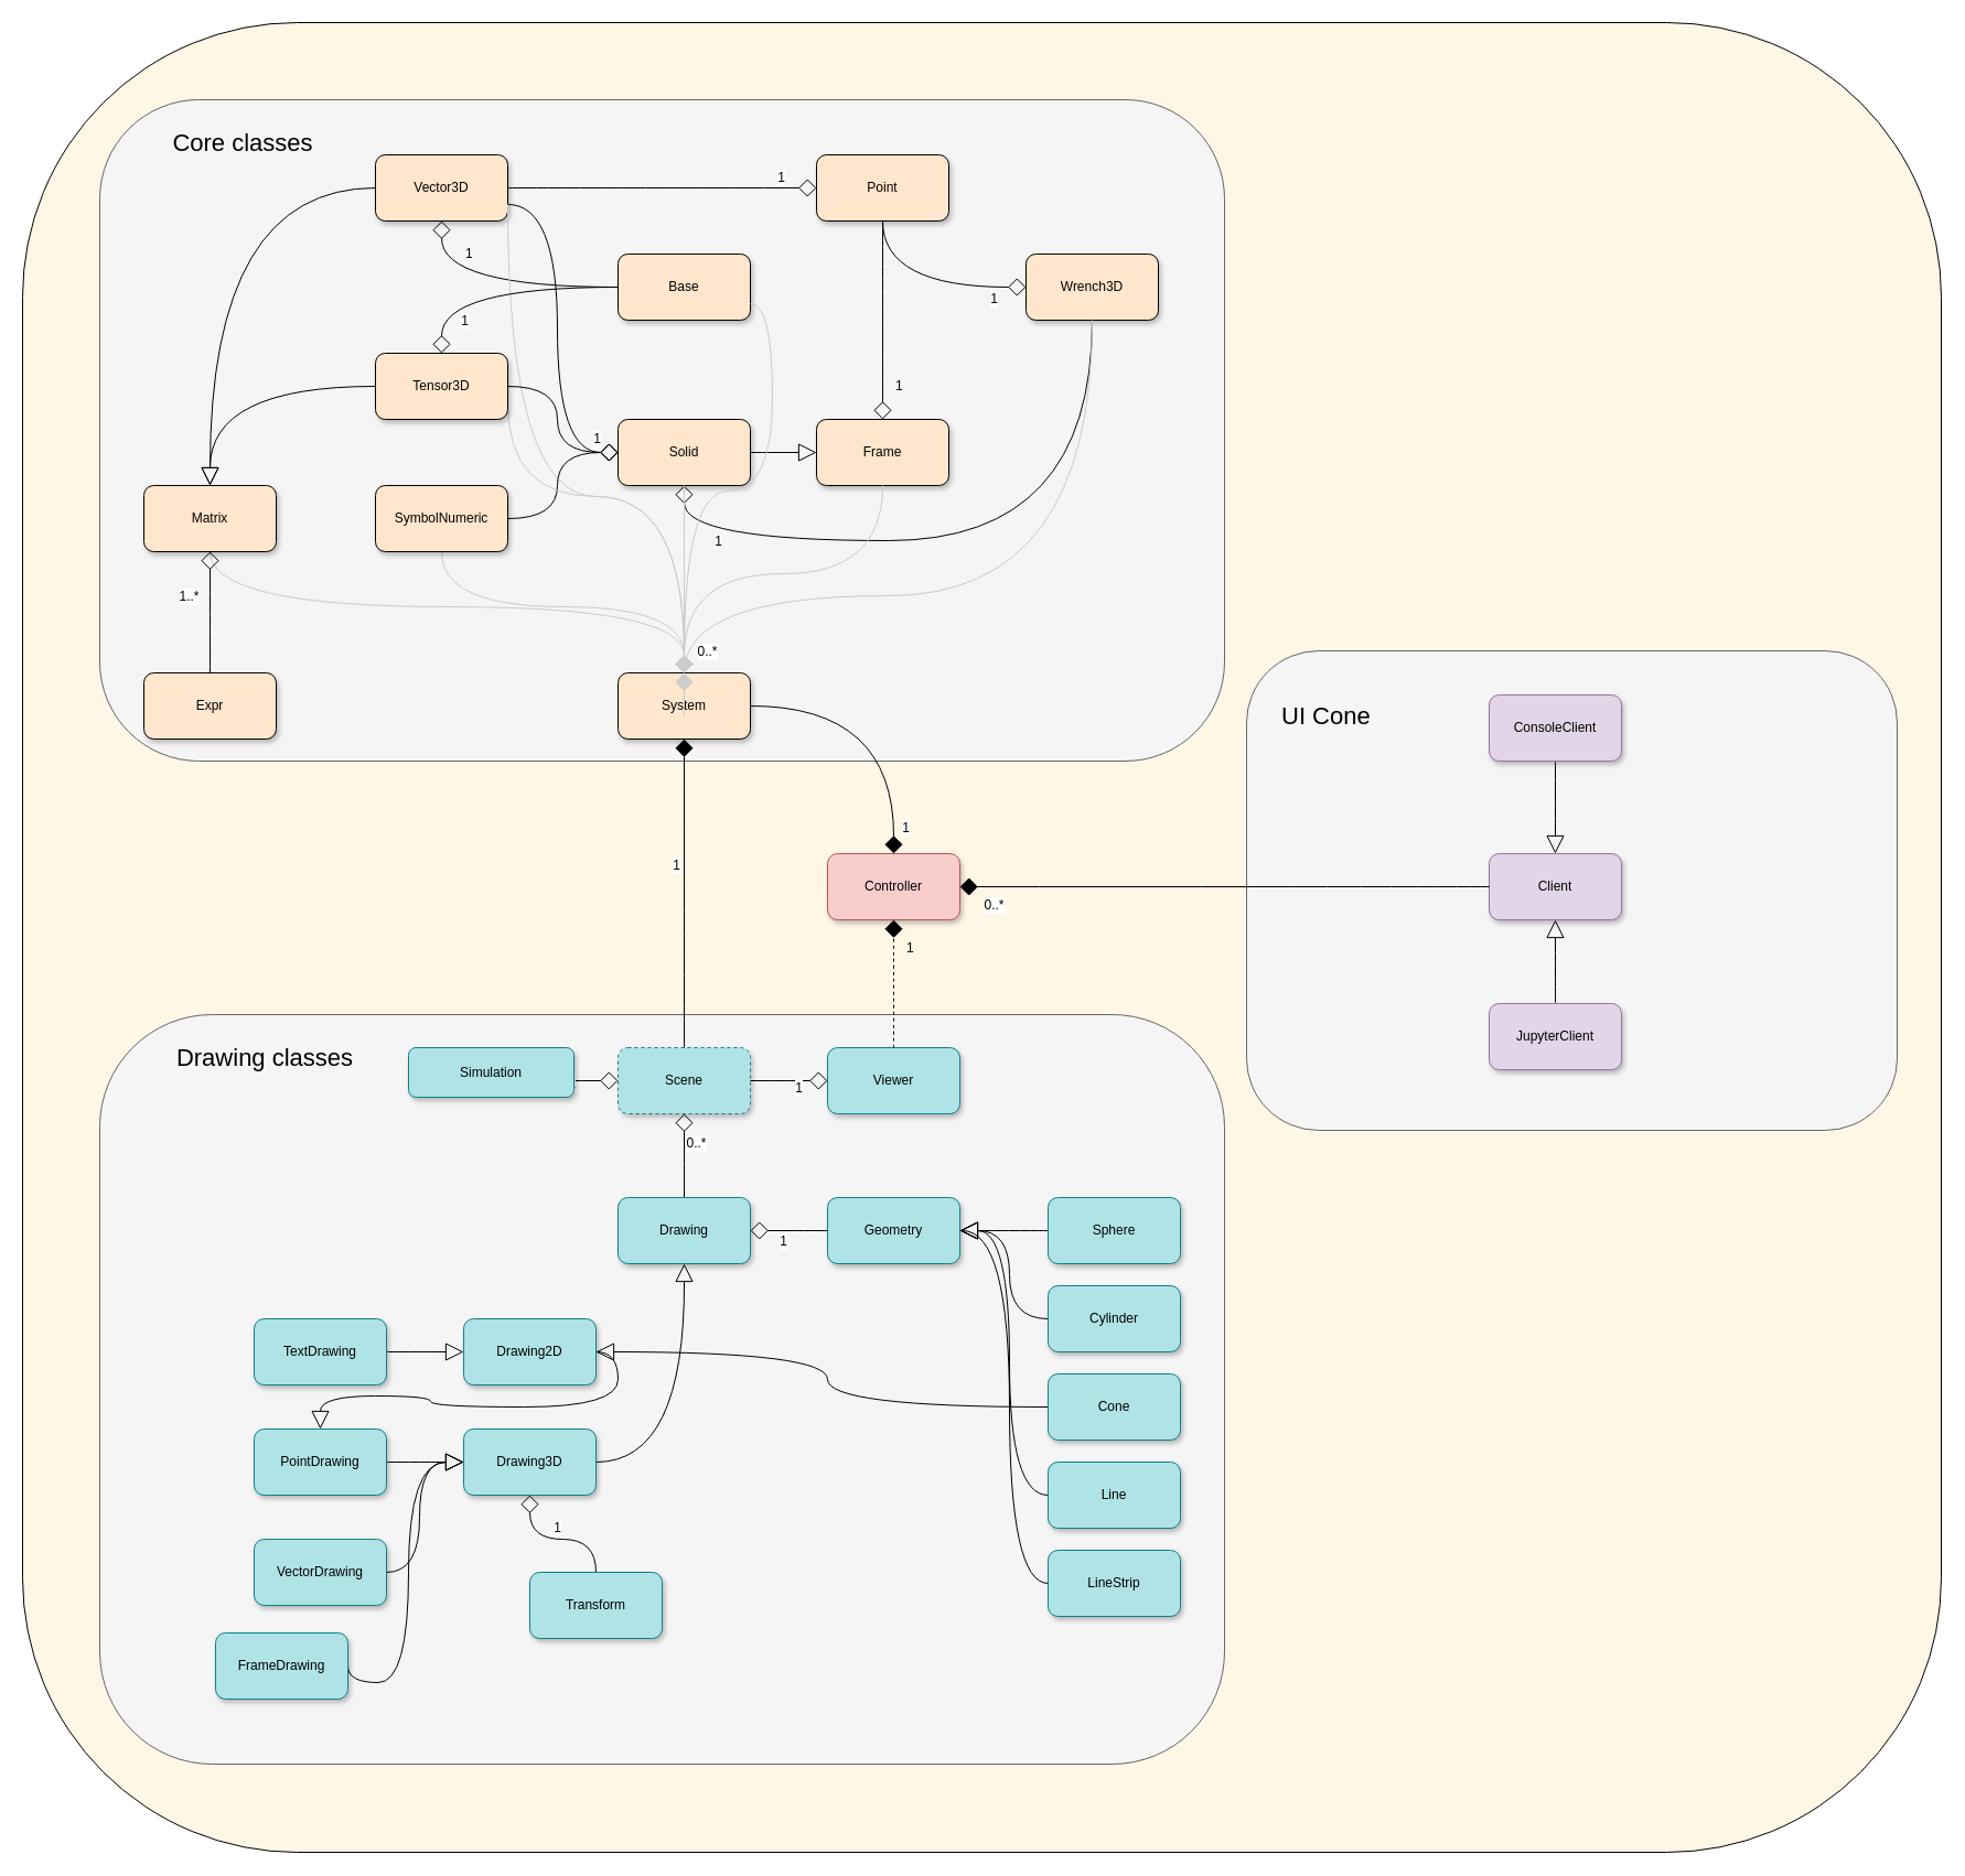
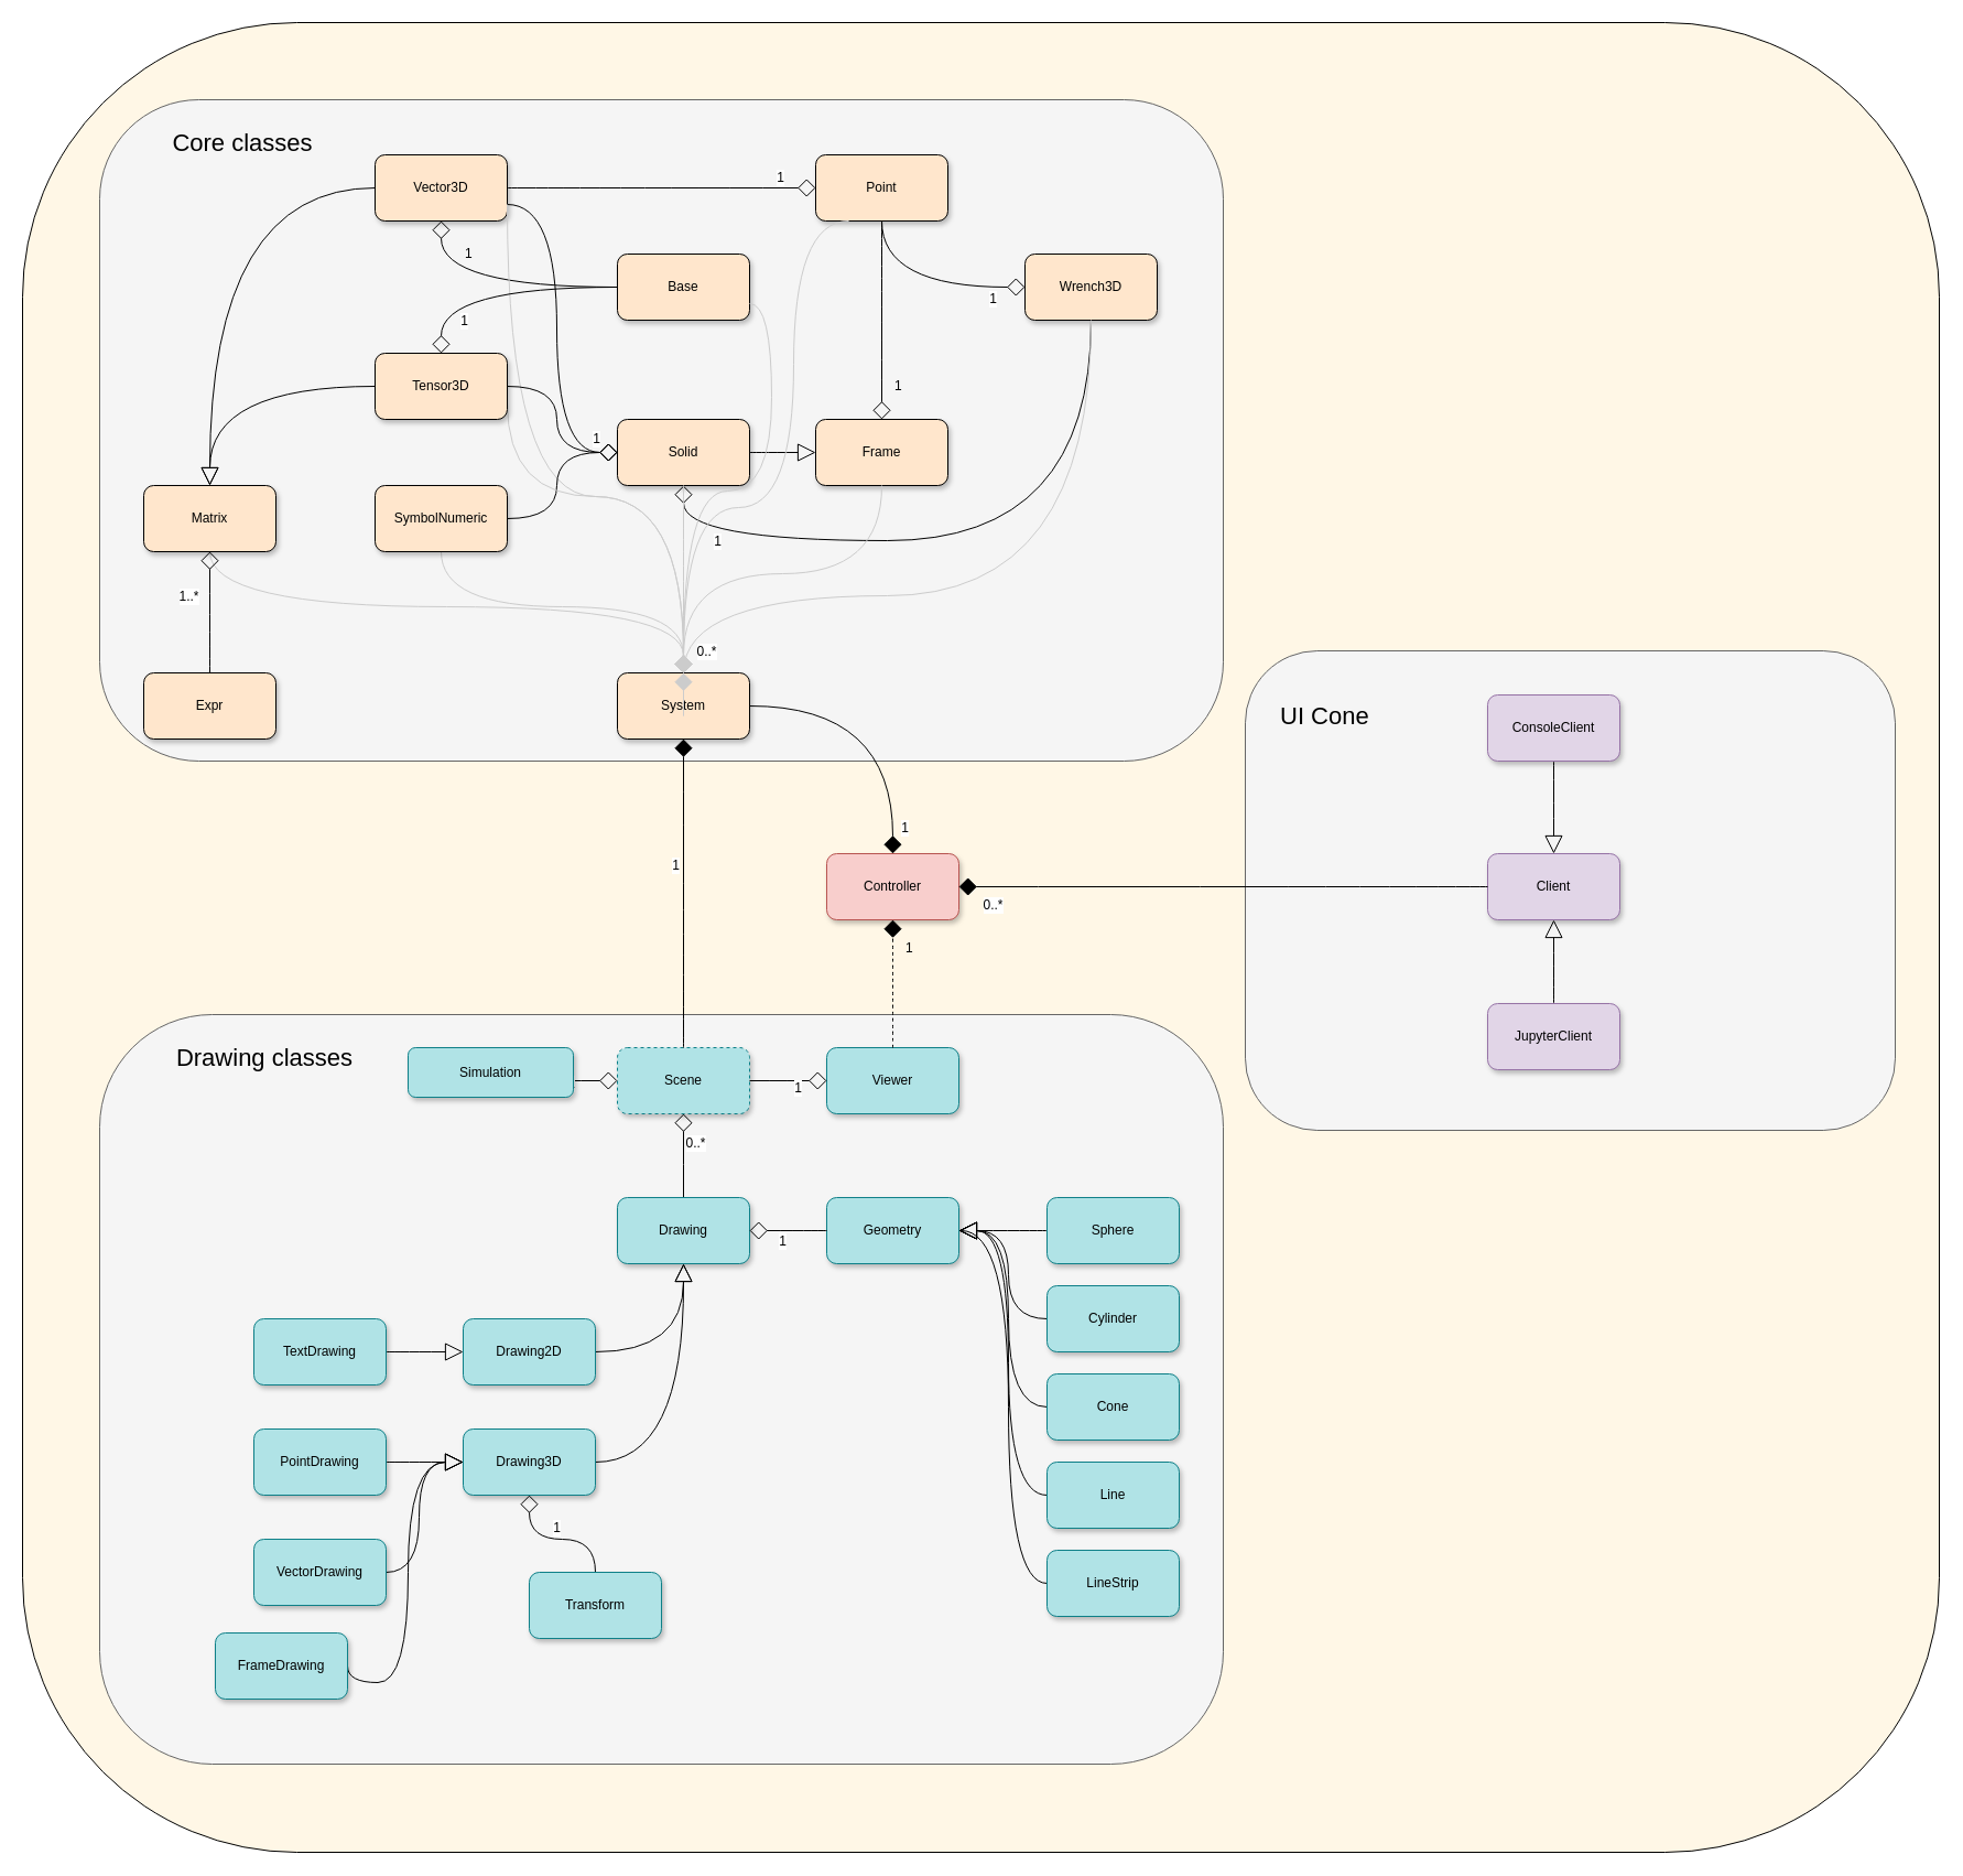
+ <mxCell id="65" style="edgeStyle=orthogonalEdgeStyle;curved=1;rounded=0;orthogonalLoop=1;jettySize=auto;html=1;exitX=0.25;exitY=1;exitDx=0;exitDy=0;entryX=0.5;entryY=0;entryDx=0;entryDy=0;endArrow=diamond;endFill=1;endSize=14;strokeColor=#CCCCCC;strokeWidth=1;" parent="43" source="49" target="61" edge="1"><mxGeometry relative="1" as="geometry"><Array as="points"><mxPoint x="630" y="110" /><mxPoint x="630" y="370" /><mxPoint x="530" y="370" /></Array></mxGeometry></mxCell>
- <mxCell id="28" style="edgeStyle=orthogonalEdgeStyle;curved=1;rounded=0;orthogonalLoop=1;jettySize=auto;html=1;exitX=0;exitY=0.5;exitDx=0;exitDy=0;endArrow=block;endFill=0;endSize=14;strokeWidth=1;" parent="4" source="29" target="19" edge="1"><mxGeometry relative="1" as="geometry" /></mxCell>
+ <mxCell id="28" style="edgeStyle=orthogonalEdgeStyle;curved=1;rounded=0;orthogonalLoop=1;jettySize=auto;html=1;exitX=0;exitY=0.5;exitDx=0;exitDy=0;entryX=1;entryY=0.5;entryDx=0;entryDy=0;endArrow=block;endFill=0;endSize=14;strokeWidth=1;" parent="4" source="29" target="10" edge="1"><mxGeometry relative="1" as="geometry" /></mxCell>
- <mxCell id="18" style="edgeStyle=orthogonalEdgeStyle;curved=1;rounded=0;orthogonalLoop=1;jettySize=auto;html=1;exitX=1;exitY=0.5;exitDx=0;exitDy=0;endArrow=block;endFill=0;endSize=14;strokeWidth=1;" parent="4" source="19" target="37" edge="1"><mxGeometry relative="1" as="geometry" /></mxCell>
+ <mxCell id="18" style="edgeStyle=orthogonalEdgeStyle;curved=1;rounded=0;orthogonalLoop=1;jettySize=auto;html=1;exitX=1;exitY=0.5;exitDx=0;exitDy=0;entryX=0.5;entryY=1;entryDx=0;entryDy=0;endArrow=block;endFill=0;endSize=14;strokeWidth=1;" parent="4" source="19" target="16" edge="1"><mxGeometry relative="1" as="geometry" /></mxCell>
